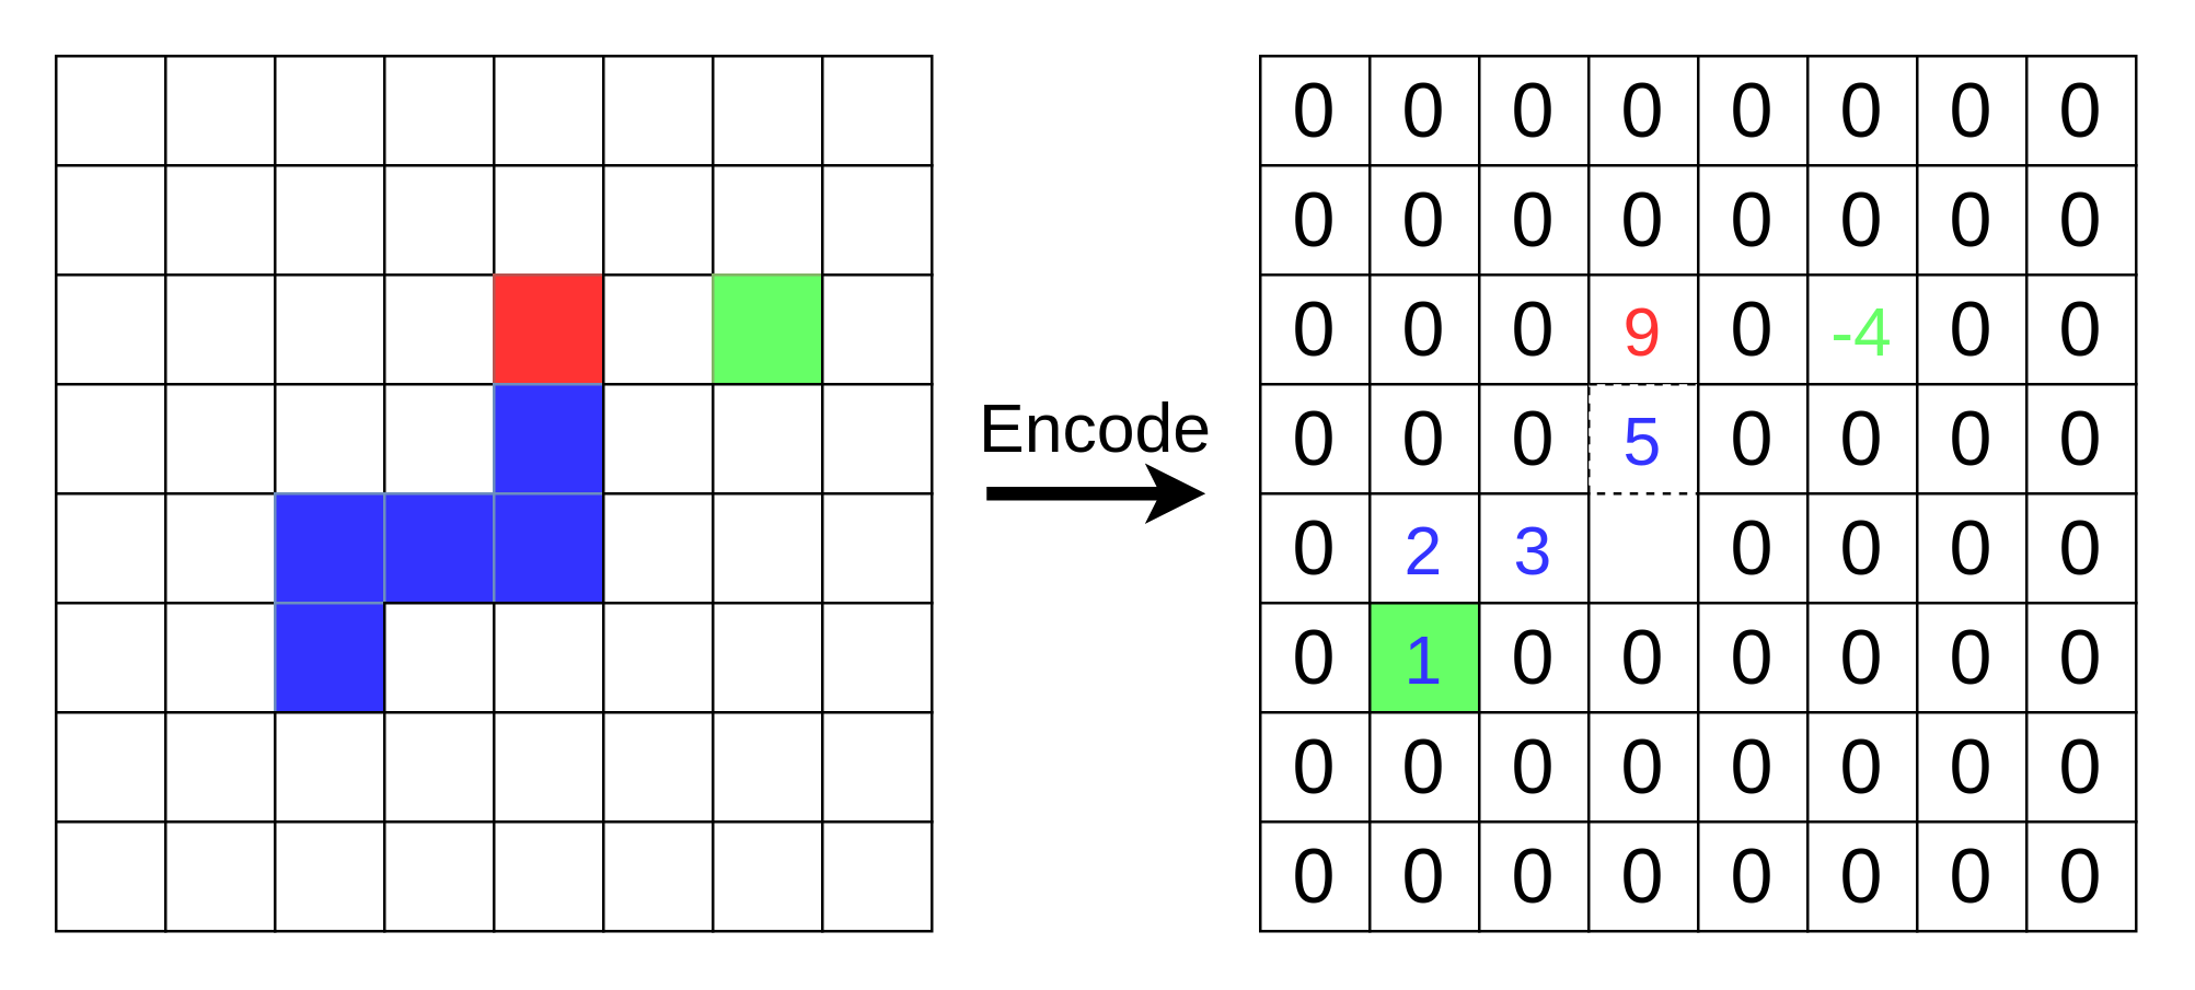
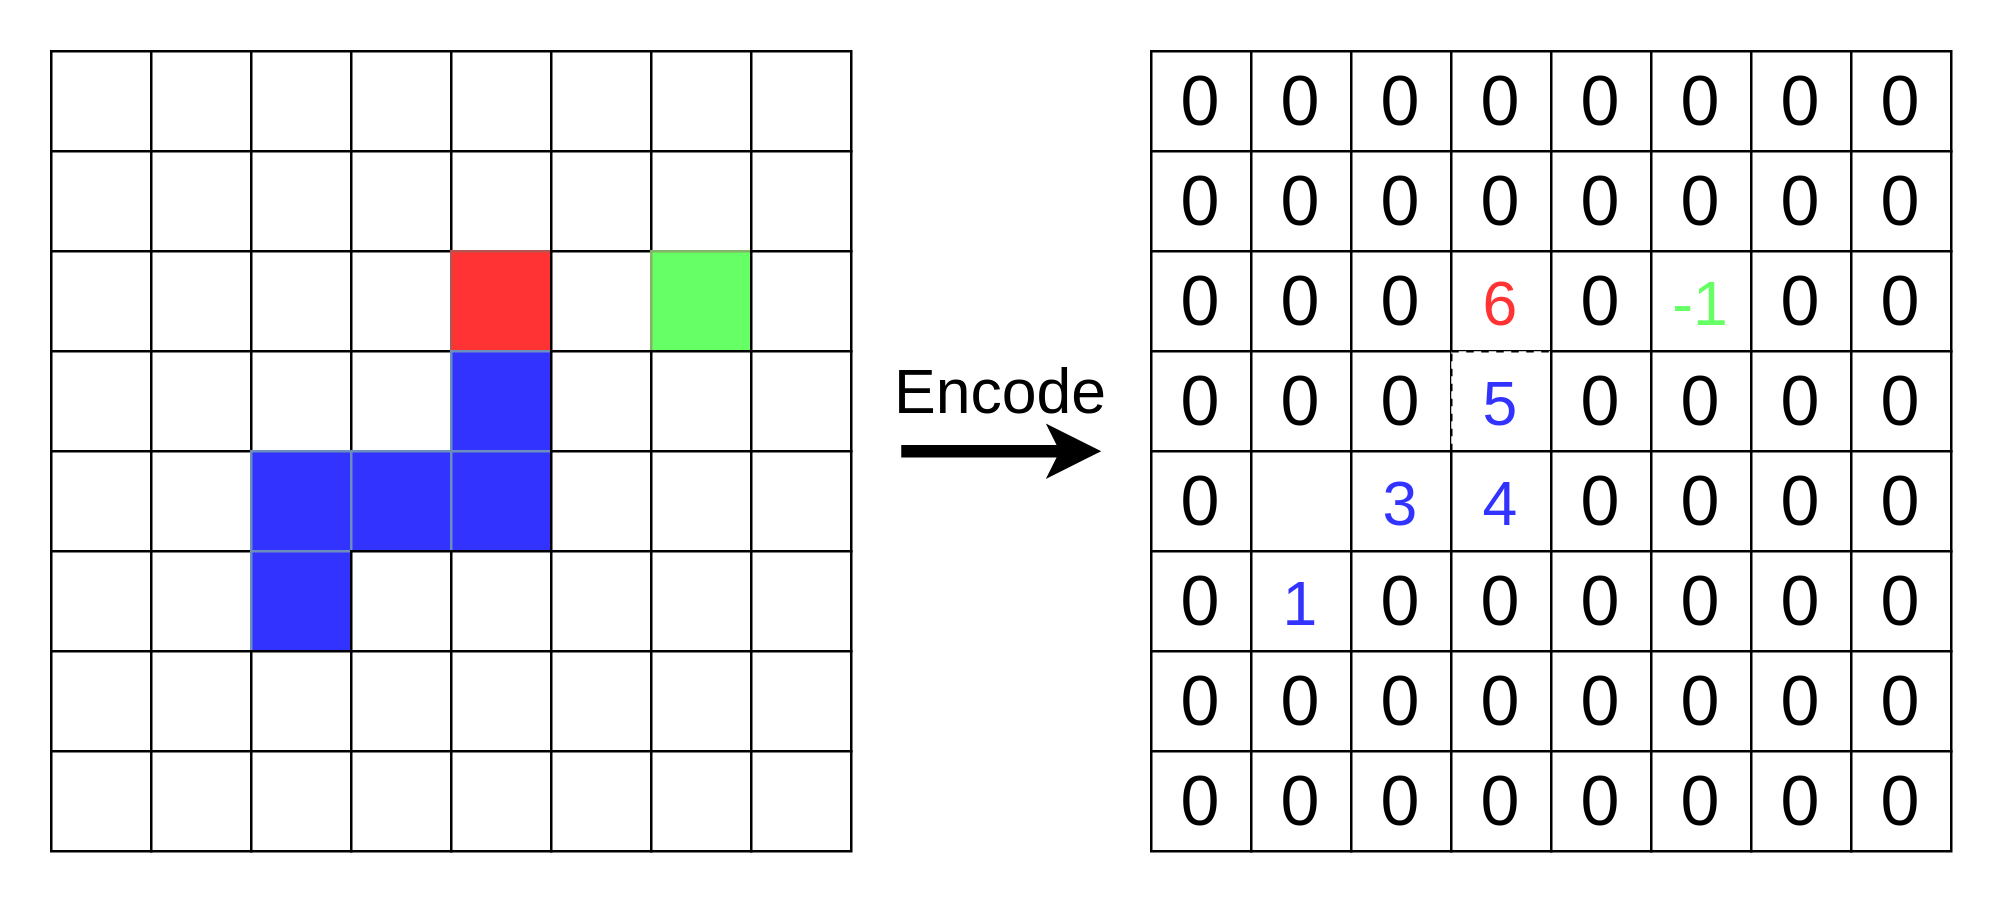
- <mxCell id="79" value="9" style="whiteSpace=wrap;html=1;aspect=fixed;fontSize=25;fontColor=#FF3333;" vertex="1" parent="1"><mxGeometry x="580" y="100" width="40" height="40" as="geometry" /></mxCell>
+ <mxCell id="79" value="6" style="whiteSpace=wrap;html=1;aspect=fixed;fontSize=25;fontColor=#FF3333;" vertex="1" parent="1"><mxGeometry x="580" y="100" width="40" height="40" as="geometry" /></mxCell>
- <mxCell id="91" value="-4" style="whiteSpace=wrap;html=1;aspect=fixed;fontSize=25;fontColor=#66FF66;" vertex="1" parent="1"><mxGeometry x="660" y="100" width="40" height="40" as="geometry" /></mxCell>
+ <mxCell id="91" value="-1" style="whiteSpace=wrap;html=1;aspect=fixed;fontSize=25;fontColor=#66FF66;" vertex="1" parent="1"><mxGeometry x="660" y="100" width="40" height="40" as="geometry" /></mxCell>
- <mxCell id="99" value="2" style="whiteSpace=wrap;html=1;aspect=fixed;fontSize=25;fontColor=#3333FF;" vertex="1" parent="1"><mxGeometry x="500" y="180" width="40" height="40" as="geometry" /></mxCell>
+ <mxCell id="103" value="4" style="whiteSpace=wrap;html=1;aspect=fixed;fontSize=25;fontColor=#3333FF;" vertex="1" parent="1"><mxGeometry x="580" y="180" width="40" height="40" as="geometry" /></mxCell>
- <mxCell id="101" value="1" style="whiteSpace=wrap;html=1;aspect=fixed;fontSize=25;fontColor=#3333FF;fillColor=#66ff66;" vertex="1" parent="1"><mxGeometry x="500" y="220" width="40" height="40" as="geometry" /></mxCell>
+ <mxCell id="101" value="1" style="whiteSpace=wrap;html=1;aspect=fixed;fontSize=25;fontColor=#3333FF;" vertex="1" parent="1"><mxGeometry x="500" y="220" width="40" height="40" as="geometry" /></mxCell>
